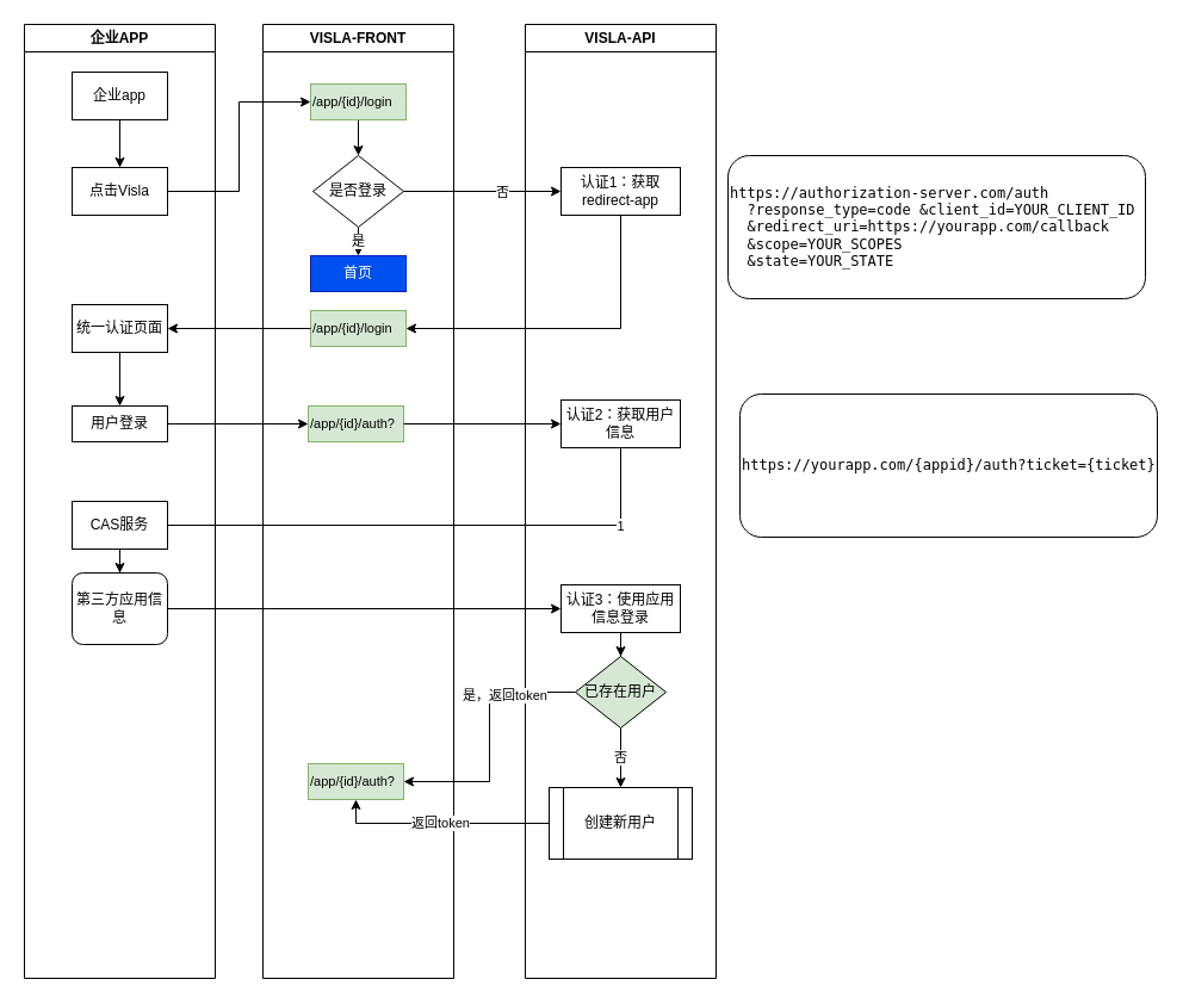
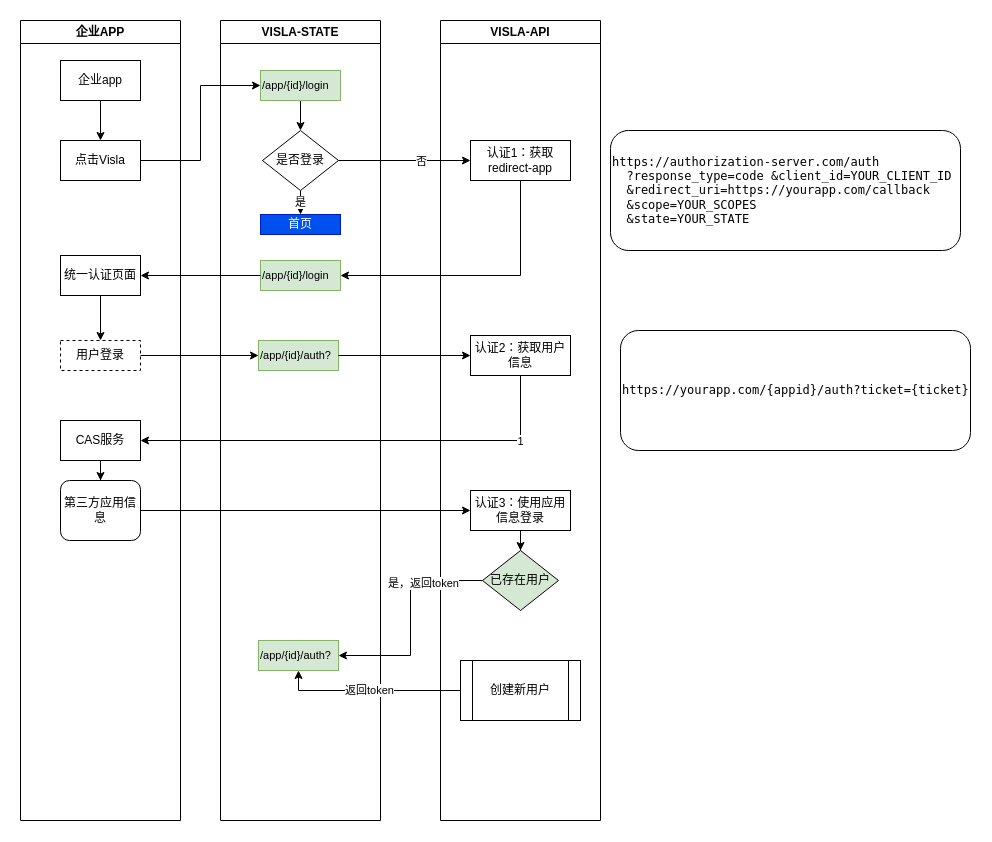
- <mxCell id="12" value="VISLA-FRONT" style="swimlane;whiteSpace=wrap;html=1;" vertex="1" parent="1"><mxGeometry x="220" y="20" width="160" height="800" as="geometry" /></mxCell>
+ <mxCell id="12" value="VISLA-STATE" style="swimlane;whiteSpace=wrap;html=1;" vertex="1" parent="1"><mxGeometry x="220" y="20" width="160" height="800" as="geometry" /></mxCell>
- <mxCell id="17" value="首页" style="rounded=0;whiteSpace=wrap;html=1;fillColor=#0050ef;fontColor=#ffffff;strokeColor=#001DBC;" vertex="1" parent="12"><mxGeometry x="40" y="194" width="80" height="30" as="geometry" /></mxCell>
+ <mxCell id="17" value="首页" style="rounded=0;whiteSpace=wrap;html=1;fillColor=#0050ef;fontColor=#ffffff;strokeColor=#001DBC;" vertex="1" parent="12"><mxGeometry x="40" y="194" width="80" height="20" as="geometry" /></mxCell>
- <mxCell id="8" value="用户登录" style="rounded=0;whiteSpace=wrap;html=1;" vertex="1" parent="2"><mxGeometry x="40" y="320" width="80" height="30" as="geometry" /></mxCell>
+ <mxCell id="8" value="用户登录" style="rounded=0;whiteSpace=wrap;html=1;dashed=1;" vertex="1" parent="2"><mxGeometry x="40" y="320" width="80" height="30" as="geometry" /></mxCell>
- <mxCell id="36" style="edgeStyle=orthogonalEdgeStyle;rounded=0;orthogonalLoop=1;jettySize=auto;html=1;entryX=1;entryY=0.5;entryDx=0;entryDy=0;exitX=0.5;exitY=1;exitDx=0;exitDy=0;endArrow=none;" edge="1" parent="1" source="23" target="10"><mxGeometry relative="1" as="geometry" /></mxCell>
+ <mxCell id="36" style="edgeStyle=orthogonalEdgeStyle;rounded=0;orthogonalLoop=1;jettySize=auto;html=1;entryX=1;entryY=0.5;entryDx=0;entryDy=0;exitX=0.5;exitY=1;exitDx=0;exitDy=0;" edge="1" parent="1" source="23" target="10"><mxGeometry relative="1" as="geometry" /></mxCell>
- <mxCell id="26" value="否" style="edgeStyle=orthogonalEdgeStyle;rounded=0;orthogonalLoop=1;jettySize=auto;html=1;" edge="1" parent="21" source="27" target="28"><mxGeometry relative="1" as="geometry" /></mxCell>
